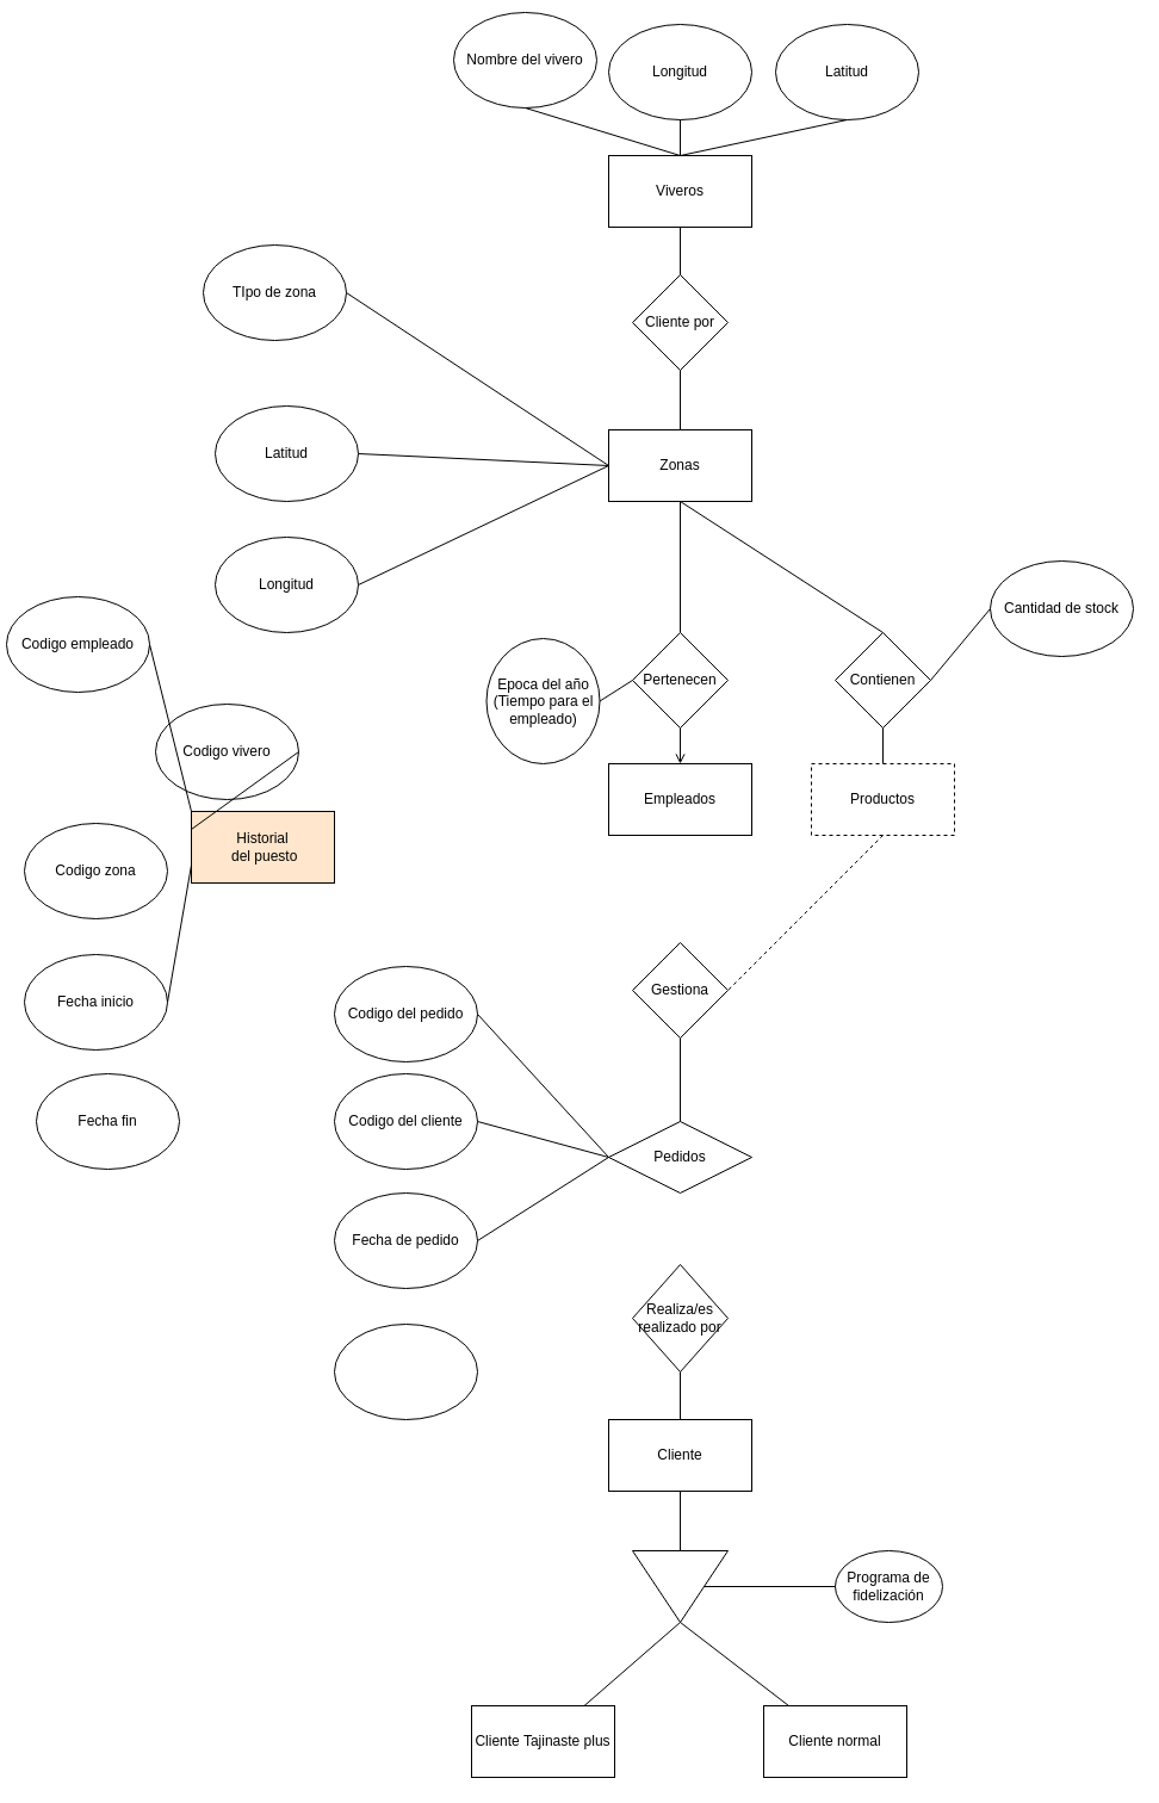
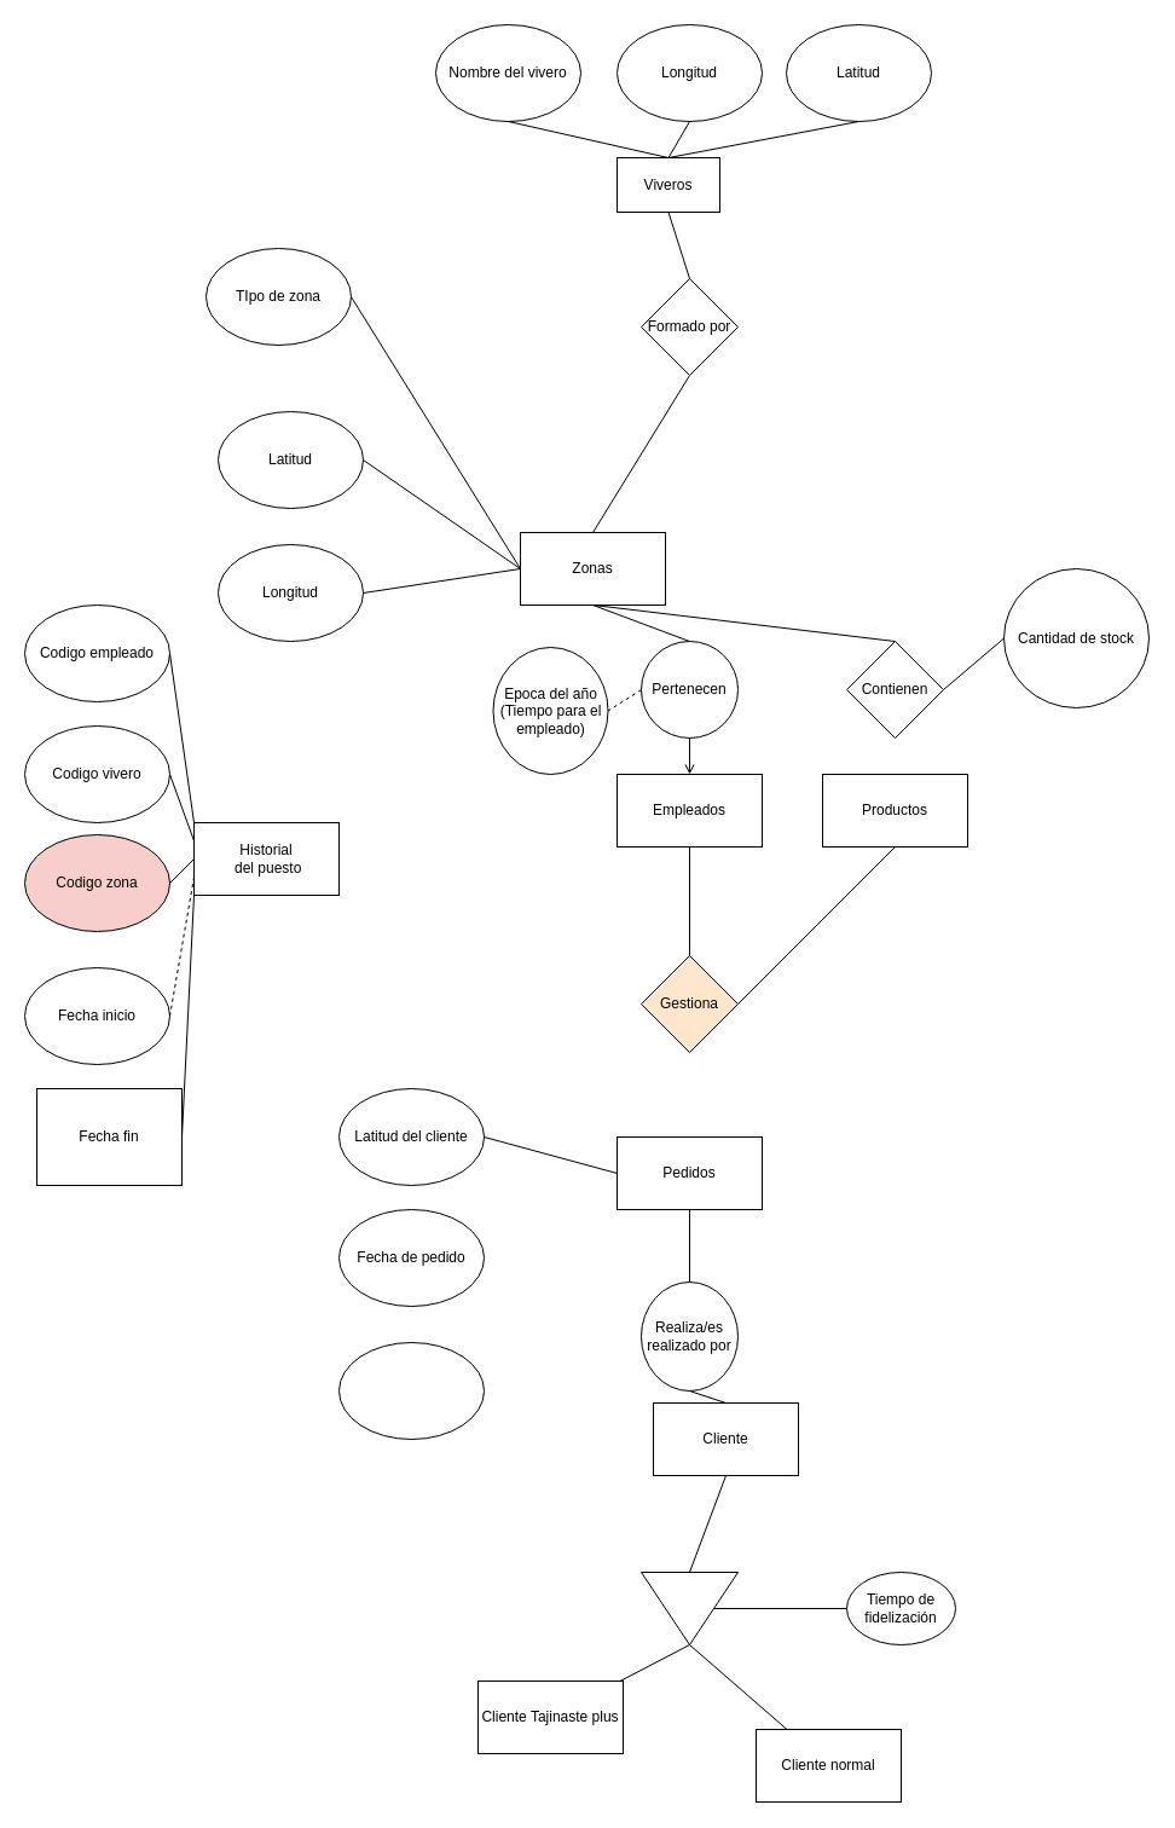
- <mxCell id="50" value="&lt;div&gt;Nombre del vivero&lt;/div&gt;" style="ellipse;whiteSpace=wrap;html=1;" vertex="1" parent="1"><mxGeometry x="380" y="10" width="120" height="80" as="geometry" /></mxCell>
+ <mxCell id="50" value="&lt;div&gt;Nombre del vivero&lt;/div&gt;" style="ellipse;whiteSpace=wrap;html=1;" vertex="1" parent="1"><mxGeometry x="360" y="20" width="120" height="80" as="geometry" /></mxCell>
- <mxCell id="9" value="Viveros" style="rounded=0;whiteSpace=wrap;html=1;" vertex="1" parent="1"><mxGeometry x="510" y="130" width="120" height="60" as="geometry" /></mxCell>
+ <mxCell id="9" value="Viveros" style="rounded=0;whiteSpace=wrap;html=1;" vertex="1" parent="1"><mxGeometry x="510" y="130" width="85" height="45" as="geometry" /></mxCell>
- <mxCell id="10" value="Cliente por" style="rhombus;whiteSpace=wrap;html=1;" vertex="1" parent="1"><mxGeometry x="530" y="230" width="80" height="80" as="geometry" /></mxCell>
+ <mxCell id="10" value="Formado por" style="rhombus;whiteSpace=wrap;html=1;" vertex="1" parent="1"><mxGeometry x="530" y="230" width="80" height="80" as="geometry" /></mxCell>
- <mxCell id="2" value="&lt;div&gt;Zonas&lt;/div&gt;" style="rounded=0;whiteSpace=wrap;html=1;" vertex="1" parent="1"><mxGeometry x="510" y="360" width="120" height="60" as="geometry" /></mxCell>
+ <mxCell id="2" value="&lt;div&gt;Zonas&lt;/div&gt;" style="rounded=0;whiteSpace=wrap;html=1;" vertex="1" parent="1"><mxGeometry x="430" y="440" width="120" height="60" as="geometry" /></mxCell>
- <mxCell id="18" value="Cantidad de stock" style="ellipse;whiteSpace=wrap;html=1;" vertex="1" parent="1"><mxGeometry x="830" y="470" width="120" height="80" as="geometry" /></mxCell>
+ <mxCell id="18" value="Cantidad de stock" style="ellipse;whiteSpace=wrap;html=1;" vertex="1" parent="1"><mxGeometry x="830" y="470" width="120" height="115" as="geometry" /></mxCell>
- <mxCell id="21" value="Codigo empleado" style="ellipse;whiteSpace=wrap;html=1;" vertex="1" parent="1"><mxGeometry x="5" y="500" width="120" height="80" as="geometry" /></mxCell>
+ <mxCell id="21" value="Codigo empleado" style="ellipse;whiteSpace=wrap;html=1;" vertex="1" parent="1"><mxGeometry y="500" width="120" height="80" as="geometry" x="20" /></mxCell>
- <mxCell id="6" value="&lt;div&gt;Pertenecen&lt;/div&gt;" style="rhombus;whiteSpace=wrap;html=1;" vertex="1" parent="1"><mxGeometry x="530" y="530" width="80" height="80" as="geometry" /></mxCell>
+ <mxCell id="6" value="&lt;div&gt;Pertenecen&lt;/div&gt;" style="ellipse;whiteSpace=wrap;html=1;" vertex="1" parent="1"><mxGeometry x="530" y="530" width="80" height="80" as="geometry" /></mxCell>
- <mxCell id="64" value="" style="endArrow=none;html=1;rounded=0;exitX=0;exitY=0.5;exitDx=0;exitDy=0;entryX=1;entryY=0.5;entryDx=0;entryDy=0;" edge="1" parent="1" source="6" target="63"><mxGeometry width="50" height="50" relative="1" as="geometry"><mxPoint x="430" y="630" as="sourcePoint" /><mxPoint x="480" y="580" as="targetPoint" /></mxGeometry></mxCell>
+ <mxCell id="64" value="" style="endArrow=none;html=1;rounded=0;exitX=0;exitY=0.5;exitDx=0;exitDy=0;entryX=1;entryY=0.5;entryDx=0;entryDy=0;dashed=1;" edge="1" parent="1" source="6" target="63"><mxGeometry width="50" height="50" relative="1" as="geometry"><mxPoint x="430" y="630" as="sourcePoint" /><mxPoint x="480" y="580" as="targetPoint" /></mxGeometry></mxCell>
- <mxCell id="17" value="" style="endArrow=none;html=1;rounded=0;exitX=0.5;exitY=1;exitDx=0;exitDy=0;entryX=0.5;entryY=0;entryDx=0;entryDy=0;" edge="1" parent="1" source="15" target="14"><mxGeometry width="50" height="50" relative="1" as="geometry"><mxPoint x="570" y="590" as="sourcePoint" /><mxPoint x="620" y="540" as="targetPoint" /></mxGeometry></mxCell>
- <mxCell id="22" value="&lt;div&gt;Codigo vivero&lt;/div&gt;" style="ellipse;whiteSpace=wrap;html=1;" vertex="1" parent="1"><mxGeometry x="130" y="590" width="120" height="80" as="geometry" /></mxCell>
+ <mxCell id="22" value="&lt;div&gt;Codigo vivero&lt;/div&gt;" style="ellipse;whiteSpace=wrap;html=1;" vertex="1" parent="1"><mxGeometry y="600" width="120" height="80" as="geometry" x="20" /></mxCell>
- <mxCell id="14" value="&lt;div&gt;Productos&lt;/div&gt;" style="rounded=0;whiteSpace=wrap;html=1;dashed=1;" vertex="1" parent="1"><mxGeometry x="680" y="640" width="120" height="60" as="geometry" /></mxCell>
+ <mxCell id="14" value="&lt;div&gt;Productos&lt;/div&gt;" style="rounded=0;whiteSpace=wrap;html=1;" vertex="1" parent="1"><mxGeometry x="680" y="640" width="120" height="60" as="geometry" /></mxCell>
- <mxCell id="20" value="&lt;div&gt;Historial&lt;/div&gt;&lt;div&gt;&amp;nbsp;del puesto&lt;/div&gt;" style="rounded=0;whiteSpace=wrap;html=1;fillColor=#ffe6cc;" vertex="1" parent="1"><mxGeometry x="160" y="680" width="120" height="60" as="geometry" /></mxCell>
+ <mxCell id="20" value="&lt;div&gt;Historial&lt;/div&gt;&lt;div&gt;&amp;nbsp;del puesto&lt;/div&gt;" style="rounded=0;whiteSpace=wrap;html=1;" vertex="1" parent="1"><mxGeometry x="160" y="680" width="120" height="60" as="geometry" /></mxCell>
+ <mxCell id="28" value="" style="endArrow=none;html=1;rounded=0;exitX=1;exitY=0.5;exitDx=0;exitDy=0;entryX=0;entryY=0.5;entryDx=0;entryDy=0;" edge="1" parent="1" source="23" target="20"><mxGeometry width="50" height="50" relative="1" as="geometry"><mxPoint x="150" y="560" as="sourcePoint" /><mxPoint x="210" y="660" as="targetPoint" /></mxGeometry></mxCell>
- <mxCell id="23" value="Codigo zona" style="ellipse;whiteSpace=wrap;html=1;" vertex="1" parent="1"><mxGeometry y="690" width="120" height="80" as="geometry" x="20" /></mxCell>
+ <mxCell id="23" value="Codigo zona" style="ellipse;whiteSpace=wrap;html=1;fillColor=#f8cecc;" vertex="1" parent="1"><mxGeometry y="690" width="120" height="80" as="geometry" x="20" /></mxCell>
+ <mxCell id="37" value="" style="endArrow=none;html=1;rounded=0;exitX=0.5;exitY=1;exitDx=0;exitDy=0;entryX=0.5;entryY=0;entryDx=0;entryDy=0;" edge="1" parent="1" source="5" target="36"><mxGeometry width="50" height="50" relative="1" as="geometry"><mxPoint x="570" y="1000" as="sourcePoint" /><mxPoint x="620" y="950" as="targetPoint" /></mxGeometry></mxCell>
- <mxCell id="65" value="" style="endArrow=none;html=1;rounded=0;exitX=0.5;exitY=1;exitDx=0;exitDy=0;entryX=1;entryY=0.5;entryDx=0;entryDy=0;dashed=1;" edge="1" parent="1" source="14" target="36"><mxGeometry width="50" height="50" relative="1" as="geometry"><mxPoint x="490" y="890" as="sourcePoint" /><mxPoint x="540" y="840" as="targetPoint" /></mxGeometry></mxCell>
+ <mxCell id="65" value="" style="endArrow=none;html=1;rounded=0;exitX=0.5;exitY=1;exitDx=0;exitDy=0;entryX=1;entryY=0.5;entryDx=0;entryDy=0;" edge="1" parent="1" source="14" target="36"><mxGeometry width="50" height="50" relative="1" as="geometry"><mxPoint x="490" y="890" as="sourcePoint" /><mxPoint x="540" y="840" as="targetPoint" /></mxGeometry></mxCell>
- <mxCell id="29" value="" style="endArrow=none;html=1;rounded=0;exitX=1;exitY=0.5;exitDx=0;exitDy=0;entryX=0;entryY=0.75;entryDx=0;entryDy=0;" edge="1" parent="1" source="24" target="20"><mxGeometry width="50" height="50" relative="1" as="geometry"><mxPoint x="160" y="570" as="sourcePoint" /><mxPoint x="220" y="670" as="targetPoint" /></mxGeometry></mxCell>
+ <mxCell id="29" value="" style="endArrow=none;html=1;rounded=0;exitX=1;exitY=0.5;exitDx=0;exitDy=0;entryX=0;entryY=0.75;entryDx=0;entryDy=0;dashed=1;" edge="1" parent="1" source="24" target="20"><mxGeometry width="50" height="50" relative="1" as="geometry"><mxPoint x="160" y="570" as="sourcePoint" /><mxPoint x="220" y="670" as="targetPoint" /></mxGeometry></mxCell>
- <mxCell id="36" value="Gestiona" style="rhombus;whiteSpace=wrap;html=1;" vertex="1" parent="1"><mxGeometry x="530" y="790" width="80" height="80" as="geometry" /></mxCell>
+ <mxCell id="36" value="Gestiona" style="rhombus;whiteSpace=wrap;html=1;fillColor=#ffe6cc;" vertex="1" parent="1"><mxGeometry x="530" y="790" width="80" height="80" as="geometry" /></mxCell>
+ <mxCell id="62" value="" style="endArrow=none;html=1;rounded=0;exitX=1;exitY=0.5;exitDx=0;exitDy=0;entryX=0;entryY=1;entryDx=0;entryDy=0;" edge="1" parent="1" source="25" target="20"><mxGeometry width="50" height="50" relative="1" as="geometry"><mxPoint x="150" y="850" as="sourcePoint" /><mxPoint x="210" y="695" as="targetPoint" /></mxGeometry></mxCell>
- <mxCell id="55" value="Codigo del pedido" style="ellipse;whiteSpace=wrap;html=1;" vertex="1" parent="1"><mxGeometry x="280" y="810" width="120" height="80" as="geometry" /></mxCell>
- <mxCell id="39" value="" style="endArrow=none;html=1;rounded=0;exitX=0.5;exitY=1;exitDx=0;exitDy=0;entryX=0.5;entryY=0;entryDx=0;entryDy=0;" edge="1" parent="1" source="36" target="38"><mxGeometry width="50" height="50" relative="1" as="geometry"><mxPoint x="570" y="1000" as="sourcePoint" /><mxPoint x="620" y="950" as="targetPoint" /></mxGeometry></mxCell>
- <mxCell id="59" value="" style="endArrow=none;html=1;rounded=0;exitX=1;exitY=0.5;exitDx=0;exitDy=0;entryX=0;entryY=0.5;entryDx=0;entryDy=0;" edge="1" parent="1" source="55" target="38"><mxGeometry width="50" height="50" relative="1" as="geometry"><mxPoint x="550" y="1060" as="sourcePoint" /><mxPoint x="600" y="1010" as="targetPoint" /></mxGeometry></mxCell>
- <mxCell id="25" value="Fecha fin" style="ellipse;whiteSpace=wrap;html=1;" vertex="1" parent="1"><mxGeometry x="30" y="900" width="120" height="80" as="geometry" /></mxCell>
+ <mxCell id="25" value="Fecha fin" style="whiteSpace=wrap;html=1;rounded=0;" vertex="1" parent="1"><mxGeometry x="30" y="900" width="120" height="80" as="geometry" /></mxCell>
- <mxCell id="56" value="Codigo del cliente" style="ellipse;whiteSpace=wrap;html=1;" vertex="1" parent="1"><mxGeometry x="280" y="900" width="120" height="80" as="geometry" /></mxCell>
+ <mxCell id="56" value="Latitud del cliente" style="ellipse;whiteSpace=wrap;html=1;" vertex="1" parent="1"><mxGeometry x="280" y="900" width="120" height="80" as="geometry" /></mxCell>
- <mxCell id="38" value="&lt;div&gt;Pedidos&lt;/div&gt;" style="rhombus;whiteSpace=wrap;html=1;" vertex="1" parent="1"><mxGeometry x="510" y="940" width="120" height="60" as="geometry" /></mxCell>
+ <mxCell id="38" value="&lt;div&gt;Pedidos&lt;/div&gt;" style="rounded=0;whiteSpace=wrap;html=1;" vertex="1" parent="1"><mxGeometry x="510" y="940" width="120" height="60" as="geometry" /></mxCell>
- <mxCell id="61" value="" style="endArrow=none;html=1;rounded=0;exitX=1;exitY=0.5;exitDx=0;exitDy=0;entryX=0;entryY=0.5;entryDx=0;entryDy=0;" edge="1" parent="1" source="57" target="38"><mxGeometry width="50" height="50" relative="1" as="geometry"><mxPoint x="410" y="950" as="sourcePoint" /><mxPoint x="520" y="1000" as="targetPoint" /></mxGeometry></mxCell>
+ <mxCell id="41" value="" style="endArrow=none;html=1;rounded=0;exitX=0.5;exitY=1;exitDx=0;exitDy=0;" edge="1" parent="1" source="38" target="40"><mxGeometry width="50" height="50" relative="1" as="geometry"><mxPoint x="570" y="1100" as="sourcePoint" /><mxPoint x="620" y="1050" as="targetPoint" /></mxGeometry></mxCell>
- <mxCell id="40" value="Realiza/es realizado por" style="rhombus;whiteSpace=wrap;html=1;" vertex="1" parent="1"><mxGeometry x="530" y="1060" width="80" height="90" as="geometry" /></mxCell>
+ <mxCell id="40" value="Realiza/es realizado por" style="ellipse;whiteSpace=wrap;html=1;" vertex="1" parent="1"><mxGeometry x="530" y="1060" width="80" height="90" as="geometry" /></mxCell>
- <mxCell id="19" value="&lt;div&gt;Cliente&lt;/div&gt;" style="rounded=0;whiteSpace=wrap;html=1;" vertex="1" parent="1"><mxGeometry x="510" y="1190" width="120" height="60" as="geometry" /></mxCell>
+ <mxCell id="19" value="&lt;div&gt;Cliente&lt;/div&gt;" style="rounded=0;whiteSpace=wrap;html=1;" vertex="1" parent="1"><mxGeometry x="540" y="1160" width="120" height="60" as="geometry" /></mxCell>
- <mxCell id="52" value="Programa de fidelización " style="ellipse;whiteSpace=wrap;html=1;" vertex="1" parent="1"><mxGeometry x="700" y="1300" width="90" height="60" as="geometry" /></mxCell>
+ <mxCell id="52" value="Tiempo de fidelización " style="ellipse;whiteSpace=wrap;html=1;" vertex="1" parent="1"><mxGeometry x="700" y="1300" width="90" height="60" as="geometry" /></mxCell>
- <mxCell id="35" value="Cliente Tajinaste plus" style="rounded=0;whiteSpace=wrap;html=1;" vertex="1" parent="1"><mxGeometry x="395" y="1430" width="120" height="60" as="geometry" /></mxCell>
+ <mxCell id="35" value="Cliente Tajinaste plus" style="rounded=0;whiteSpace=wrap;html=1;" vertex="1" parent="1"><mxGeometry x="395" y="1390" width="120" height="60" as="geometry" /></mxCell>
- <mxCell id="34" value="Cliente normal" style="rounded=0;whiteSpace=wrap;html=1;" vertex="1" parent="1"><mxGeometry x="640" y="1430" width="120" height="60" as="geometry" /></mxCell>
+ <mxCell id="34" value="Cliente normal" style="rounded=0;whiteSpace=wrap;html=1;" vertex="1" parent="1"><mxGeometry x="625" y="1430" width="120" height="60" as="geometry" /></mxCell>
